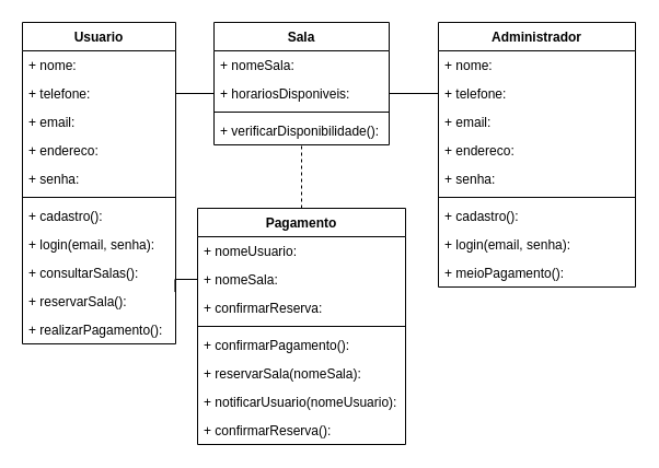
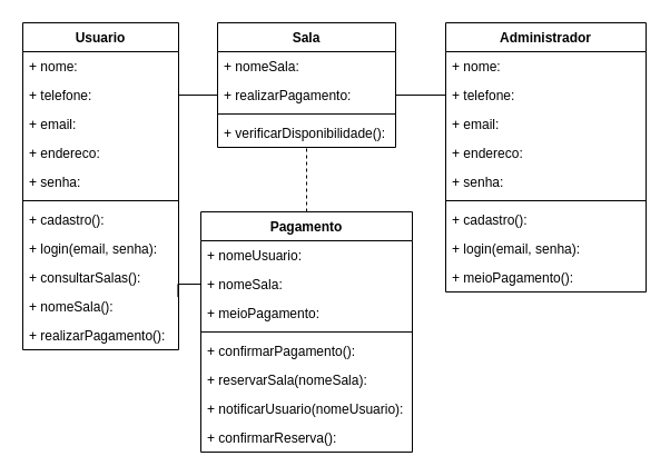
- <mxCell id="35" value="+ horariosDisponiveis:&amp;nbsp;&lt;div&gt;&lt;br&gt;&lt;/div&gt;" style="text;strokeColor=none;fillColor=none;align=left;verticalAlign=top;spacingLeft=4;spacingRight=4;overflow=hidden;rotatable=0;points=[[0,0.5],[1,0.5]];portConstraint=eastwest;whiteSpace=wrap;html=1;" parent="33" vertex="1"><mxGeometry y="52" width="160" height="26" as="geometry" /></mxCell>
+ <mxCell id="35" value="+ realizarPagamento:&amp;nbsp;&lt;div&gt;&lt;br&gt;&lt;/div&gt;" style="text;strokeColor=none;fillColor=none;align=left;verticalAlign=top;spacingLeft=4;spacingRight=4;overflow=hidden;rotatable=0;points=[[0,0.5],[1,0.5]];portConstraint=eastwest;whiteSpace=wrap;html=1;" parent="33" vertex="1"><mxGeometry y="52" width="160" height="26" as="geometry" /></mxCell>
- <mxCell id="12" value="+ reservarSala():&amp;nbsp;" style="text;strokeColor=none;fillColor=none;align=left;verticalAlign=top;spacingLeft=4;spacingRight=4;overflow=hidden;rotatable=0;points=[[0,0.5],[1,0.5]];portConstraint=eastwest;whiteSpace=wrap;html=1;" parent="2" vertex="1"><mxGeometry y="242" width="140" height="26" as="geometry" /></mxCell>
+ <mxCell id="12" value="+ nomeSala():&amp;nbsp;" style="text;strokeColor=none;fillColor=none;align=left;verticalAlign=top;spacingLeft=4;spacingRight=4;overflow=hidden;rotatable=0;points=[[0,0.5],[1,0.5]];portConstraint=eastwest;whiteSpace=wrap;html=1;" parent="2" vertex="1"><mxGeometry y="242" width="140" height="26" as="geometry" /></mxCell>
- <mxCell id="27" value="+ confirmarReserva:&amp;nbsp;" style="text;strokeColor=none;fillColor=none;align=left;verticalAlign=top;spacingLeft=4;spacingRight=4;overflow=hidden;rotatable=0;points=[[0,0.5],[1,0.5]];portConstraint=eastwest;whiteSpace=wrap;html=1;" vertex="1" parent="24"><mxGeometry y="78" width="190" height="26" as="geometry" /></mxCell>
+ <mxCell id="27" value="+ meioPagamento:&amp;nbsp;" style="text;strokeColor=none;fillColor=none;align=left;verticalAlign=top;spacingLeft=4;spacingRight=4;overflow=hidden;rotatable=0;points=[[0,0.5],[1,0.5]];portConstraint=eastwest;whiteSpace=wrap;html=1;" vertex="1" parent="24"><mxGeometry y="78" width="190" height="26" as="geometry" /></mxCell>
